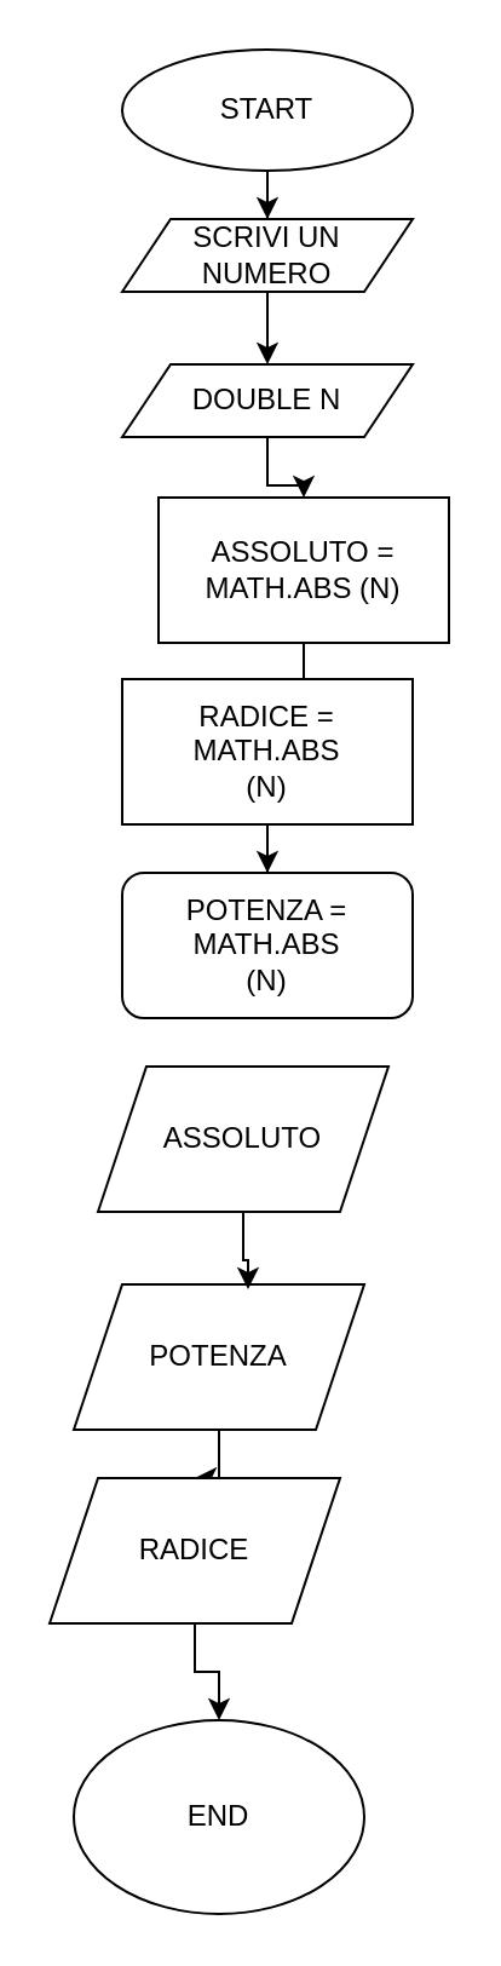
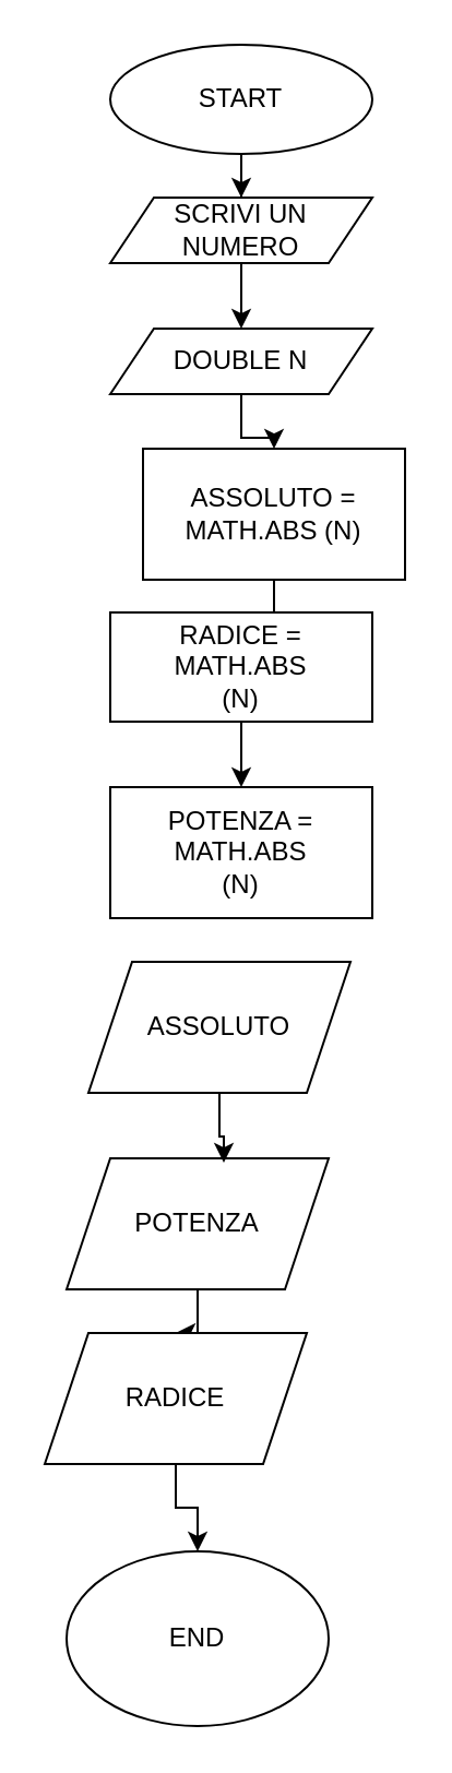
- <mxCell id="12" value="&lt;div&gt;RADICE = MATH.ABS&lt;/div&gt;&lt;div&gt;(N)&lt;/div&gt;" style="rounded=0;whiteSpace=wrap;html=1;" vertex="1" parent="1"><mxGeometry x="50" y="280" width="120" height="60" as="geometry" /></mxCell>
+ <mxCell id="12" value="&lt;div&gt;RADICE = MATH.ABS&lt;/div&gt;&lt;div&gt;(N)&lt;/div&gt;" style="rounded=0;whiteSpace=wrap;html=1;" vertex="1" parent="1"><mxGeometry x="50" y="280" width="120" height="50" as="geometry" /></mxCell>
- <mxCell id="13" value="&lt;div&gt;POTENZA = MATH.ABS&lt;/div&gt;&lt;div&gt;(N)&lt;/div&gt;" style="whiteSpace=wrap;html=1;rounded=1;" vertex="1" parent="1"><mxGeometry x="50" y="360" width="120" height="60" as="geometry" /></mxCell>
+ <mxCell id="13" value="&lt;div&gt;POTENZA = MATH.ABS&lt;/div&gt;&lt;div&gt;(N)&lt;/div&gt;" style="rounded=0;whiteSpace=wrap;html=1;" vertex="1" parent="1"><mxGeometry x="50" y="360" width="120" height="60" as="geometry" /></mxCell>
